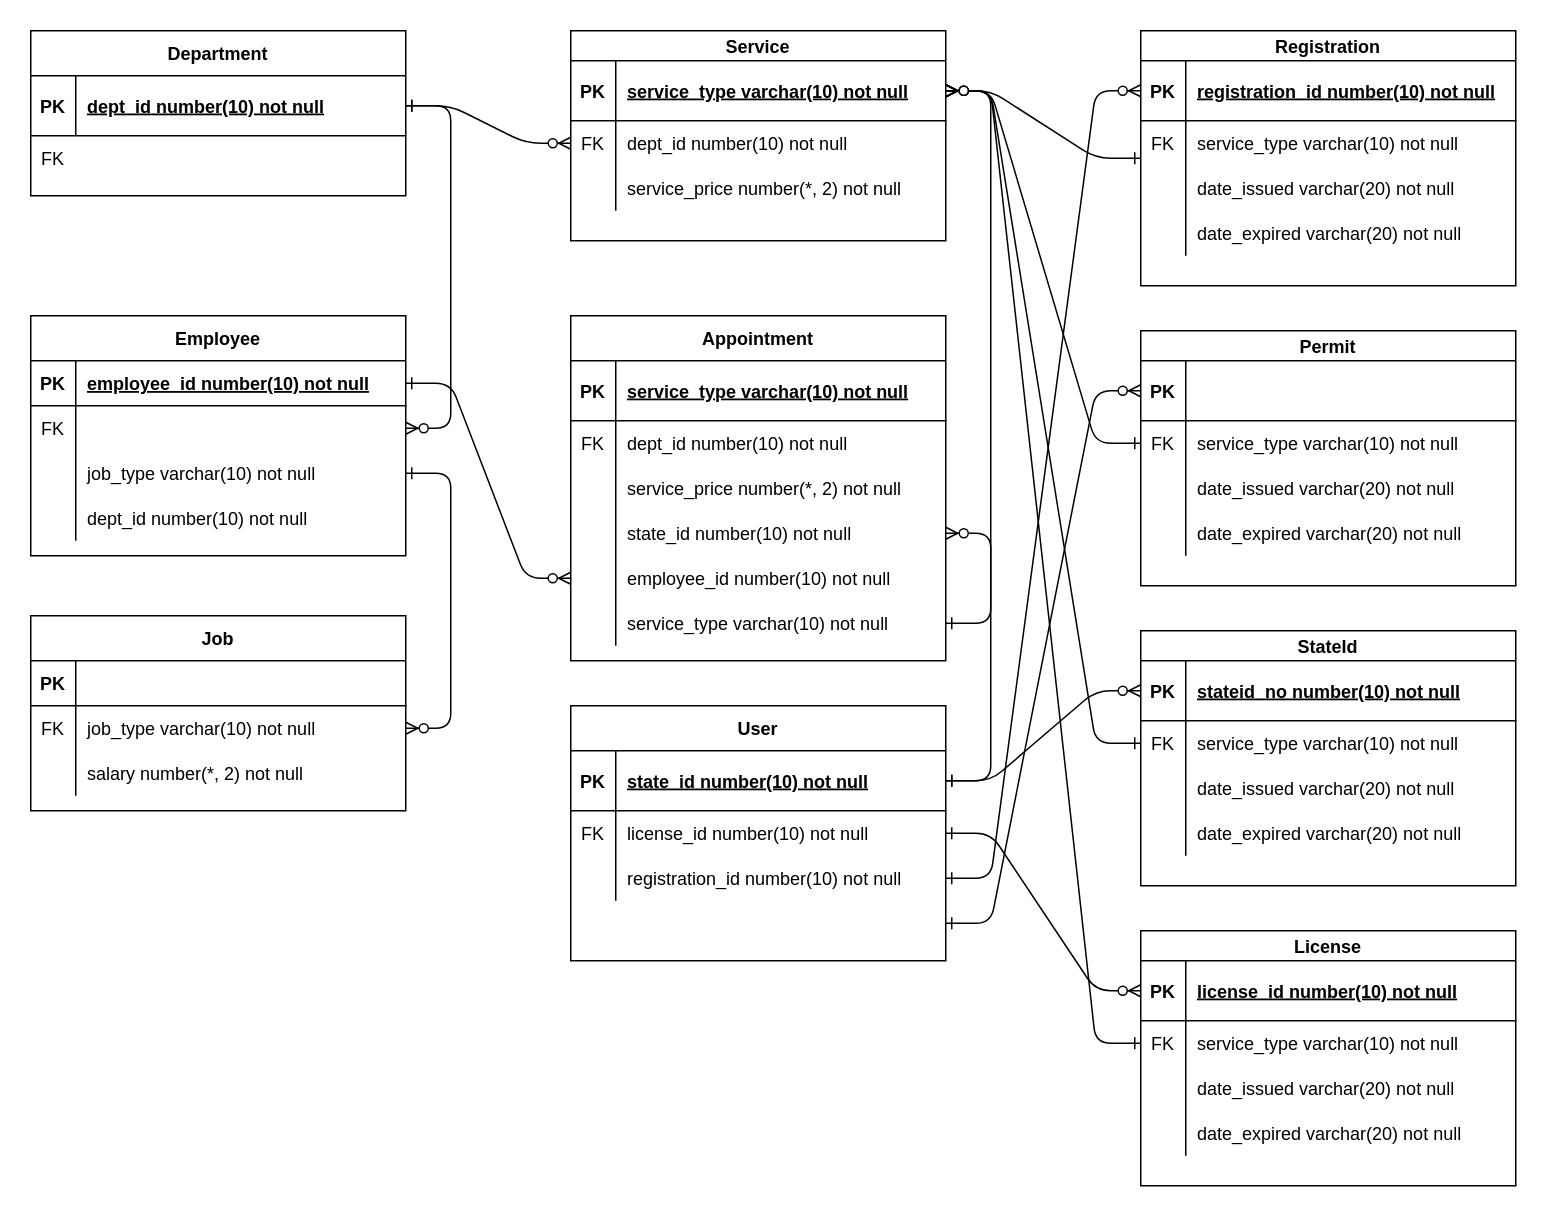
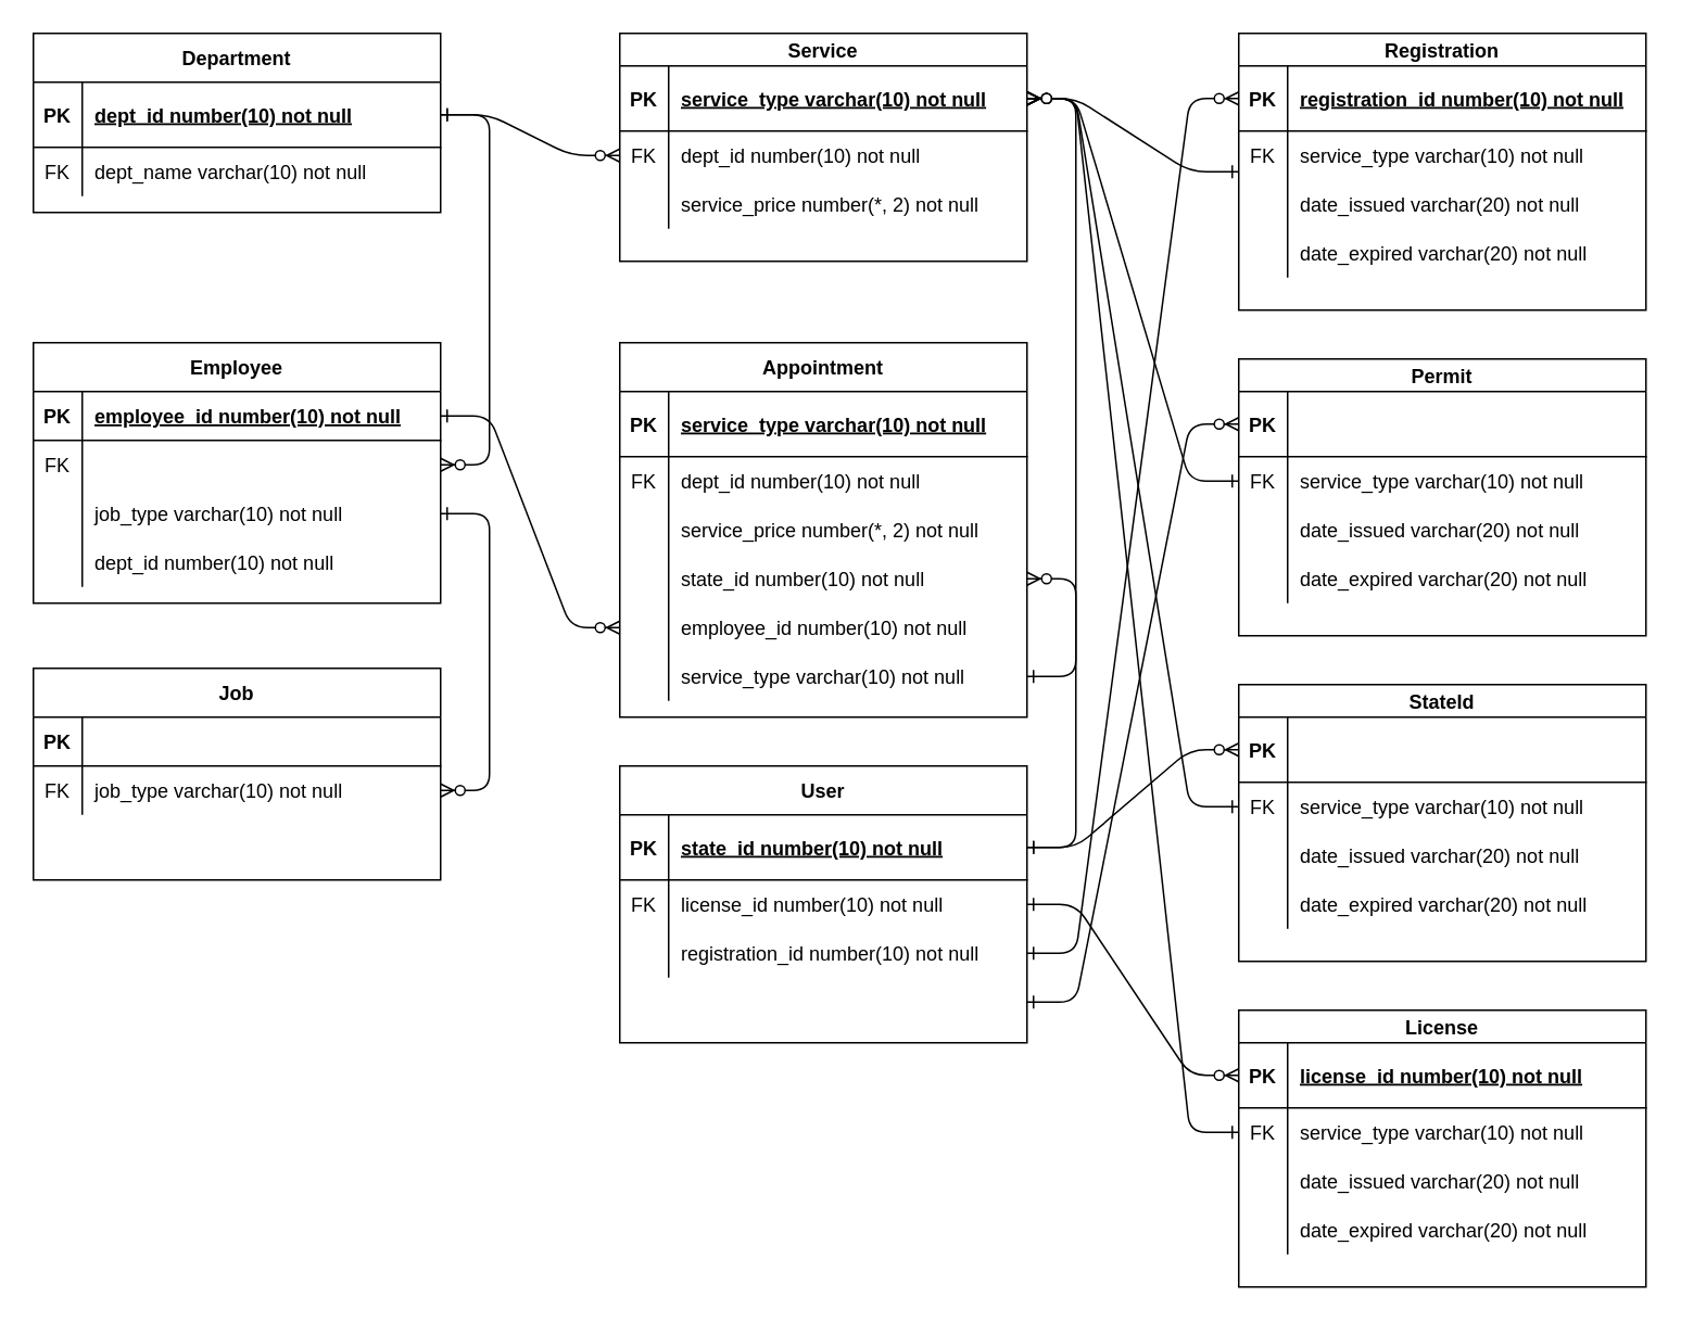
+ <mxCell id="10" value="dept_name varchar(10) not null" style="shape=partialRectangle;overflow=hidden;connectable=0;fillColor=none;top=0;left=0;bottom=0;right=0;align=left;spacingLeft=6;" parent="8" vertex="1"><mxGeometry x="30" width="220" height="30" as="geometry"><mxRectangle width="220" height="30" as="alternateBounds" /></mxGeometry></mxCell>
- <mxCell id="107" value="stateid_no number(10) not null" style="shape=partialRectangle;overflow=hidden;connectable=0;fillColor=none;top=0;left=0;bottom=0;right=0;align=left;spacingLeft=6;fontStyle=5;" vertex="1" parent="105"><mxGeometry x="30" width="220" height="40" as="geometry"><mxRectangle width="220" height="40" as="alternateBounds" /></mxGeometry></mxCell>
- <mxCell id="31" value="salary number(*, 2) not null" style="shape=partialRectangle;overflow=hidden;connectable=0;fillColor=none;top=0;left=0;bottom=0;right=0;align=left;spacingLeft=6;" vertex="1" parent="29"><mxGeometry x="30" width="220" height="30" as="geometry"><mxRectangle width="220" height="30" as="alternateBounds" /></mxGeometry></mxCell>
